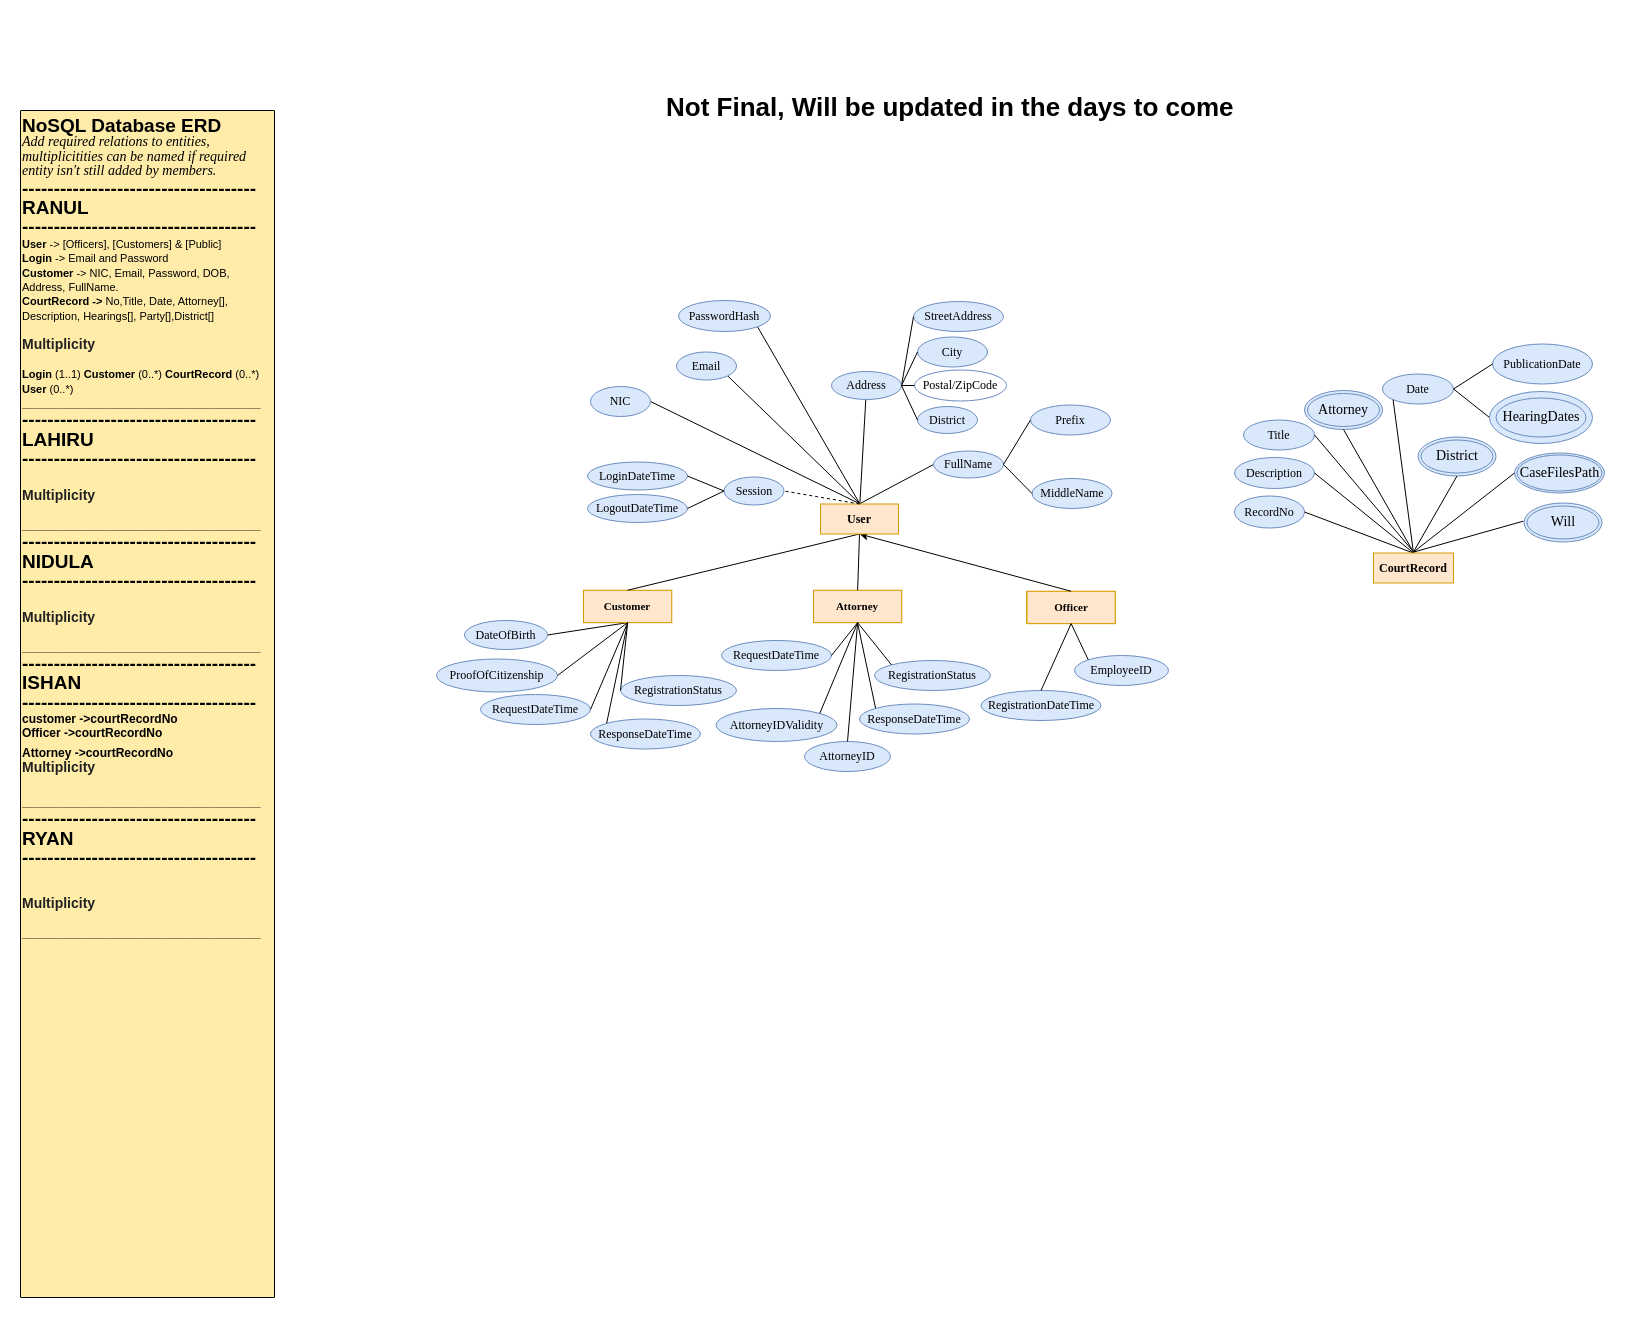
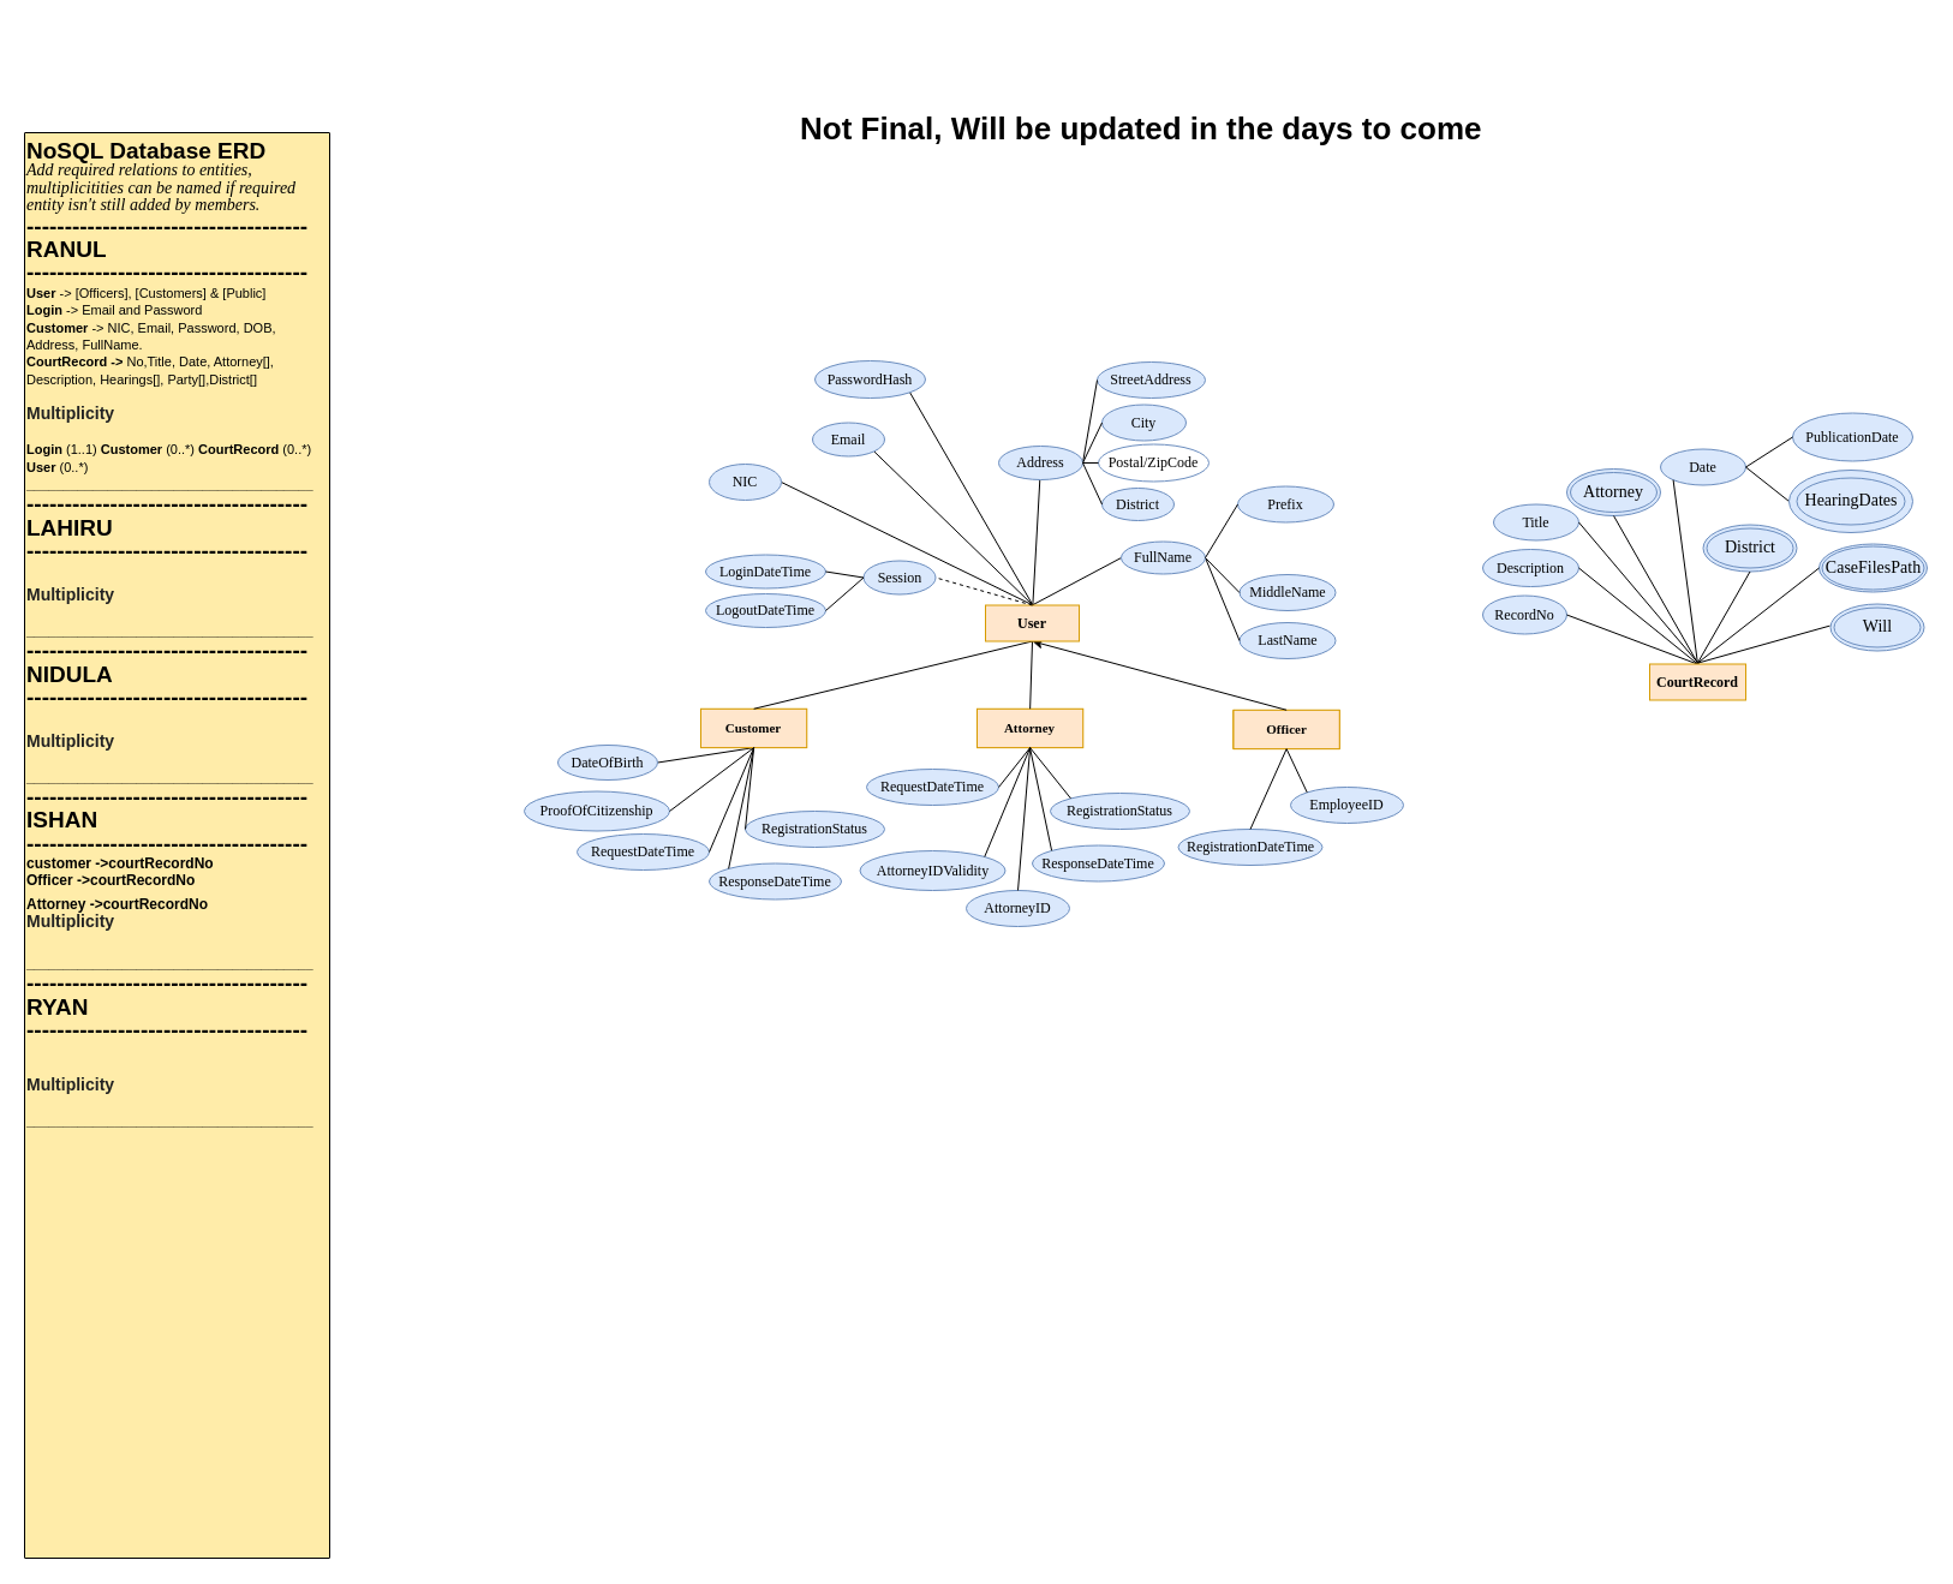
- <mxCell id="73" value="Session" style="ellipse;whiteSpace=wrap;html=1;fillColor=#dae8fc;fontFamily=Times New Roman;strokeColor=#6c8ebf;" parent="1" vertex="1"><mxGeometry x="723.5" y="476.5" width="60" height="28" as="geometry" /></mxCell>
+ <mxCell id="73" value="Session" style="ellipse;whiteSpace=wrap;html=1;fillColor=#dae8fc;fontFamily=Times New Roman;strokeColor=#6c8ebf;" parent="1" vertex="1"><mxGeometry x="718.5" y="466.5" width="60" height="28" as="geometry" /></mxCell>
+ <mxCell id="28" value="" style="endArrow=none;html=1;entryX=1;entryY=0.5;entryDx=0;entryDy=0;exitX=0;exitY=0.5;exitDx=0;exitDy=0;fontFamily=Times New Roman;fillColor=#dae8fc;strokeColor=#000000;" parent="1" source="27" target="29" edge="1"><mxGeometry width="50" height="50" relative="1" as="geometry"><mxPoint x="1002.5" y="545.5" as="sourcePoint" /><mxPoint x="1016.908" y="475.514" as="targetPoint" /></mxGeometry></mxCell>
+ <mxCell id="27" value="LastName" style="ellipse;whiteSpace=wrap;html=1;fontFamily=Times New Roman;fillColor=#dae8fc;strokeColor=#6c8ebf;" parent="1" vertex="1"><mxGeometry x="1031.5" y="518" width="80" height="30" as="geometry" /></mxCell>
